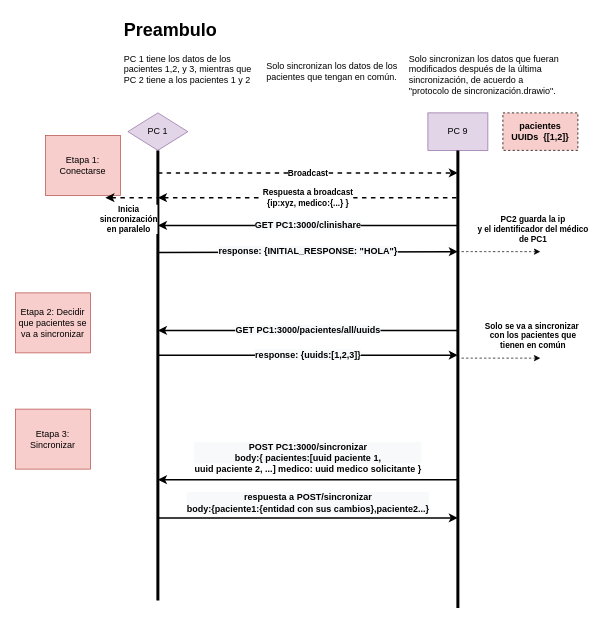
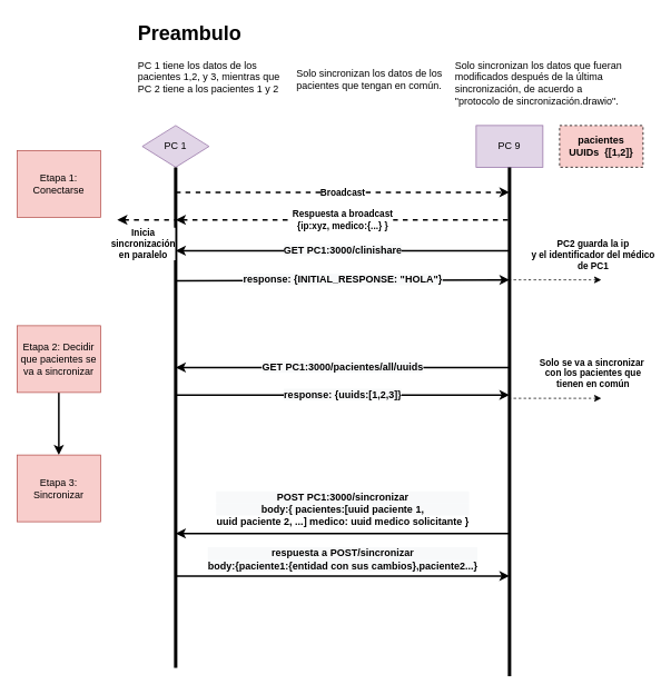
- <mxCell id="7" value="Etapa 1: Conectarse" style="text;html=1;strokeColor=#b85450;fillColor=#f8cecc;align=center;verticalAlign=middle;whiteSpace=wrap;rounded=0;" parent="1" vertex="1"><mxGeometry x="60" y="180" width="100" height="80" as="geometry" /></mxCell>
+ <mxCell id="7" value="Etapa 1: Conectarse" style="text;html=1;strokeColor=#b85450;fillColor=#f8cecc;align=center;verticalAlign=middle;whiteSpace=wrap;rounded=0;" parent="1" vertex="1"><mxGeometry x="20" y="180" width="100" height="80" as="geometry" /></mxCell>
+ <mxCell id="11" style="edgeStyle=orthogonalEdgeStyle;rounded=0;orthogonalLoop=1;jettySize=auto;html=1;strokeWidth=2;" edge="1" parent="1" source="12" target="13"><mxGeometry relative="1" as="geometry" /></mxCell>
